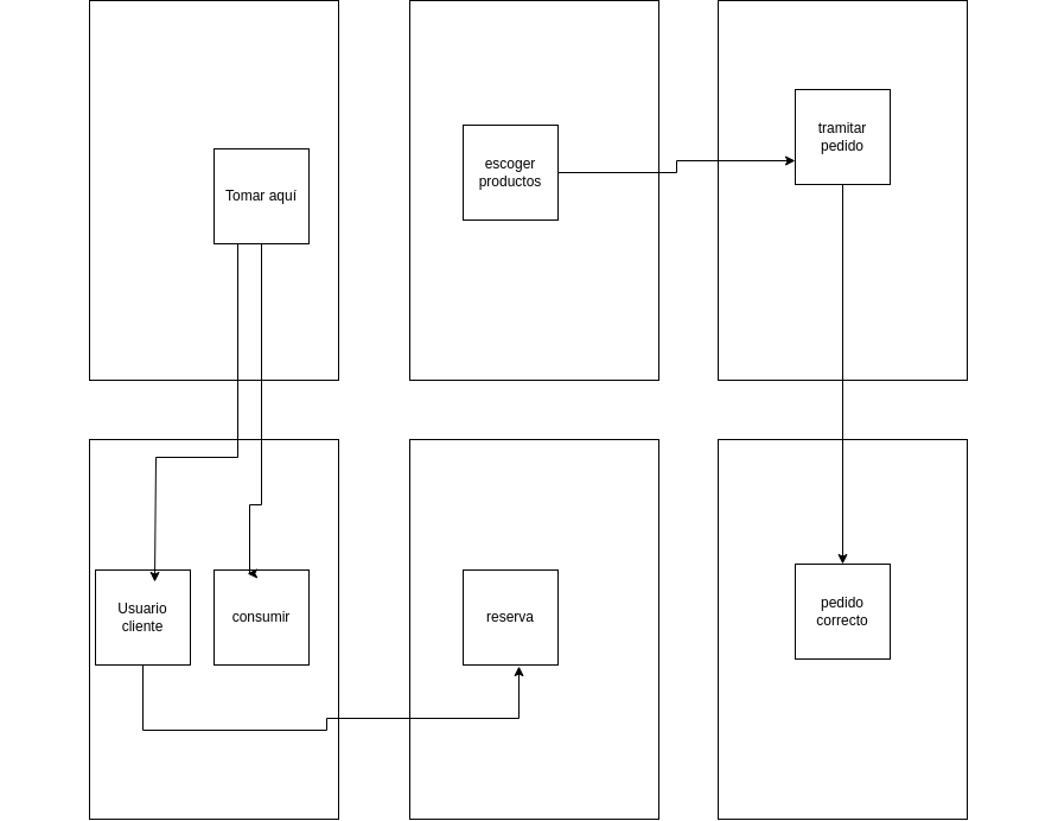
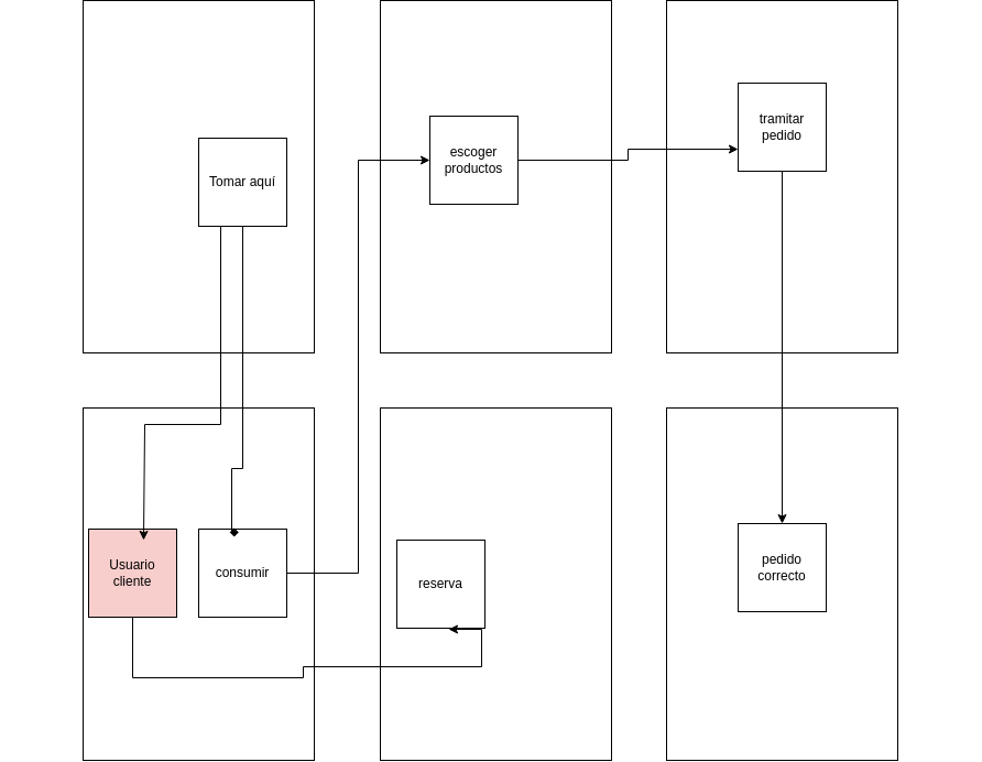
+ <mxCell id="10" style="edgeStyle=orthogonalEdgeStyle;rounded=0;orthogonalLoop=1;jettySize=auto;html=1;entryX=0;entryY=0.5;entryDx=0;entryDy=0;" parent="1" source="11" target="14" edge="1"><mxGeometry relative="1" as="geometry" /></mxCell>
- <mxCell id="12" style="edgeStyle=orthogonalEdgeStyle;rounded=0;orthogonalLoop=1;jettySize=auto;html=1;entryX=0.35;entryY=0.038;entryDx=0;entryDy=0;entryPerimeter=0;" parent="1" source="8" target="11" edge="1"><mxGeometry relative="1" as="geometry"><mxPoint x="230" y="180" as="sourcePoint" /><mxPoint x="150" y="455" as="targetPoint" /><Array as="points"><mxPoint x="220" y="390" /><mxPoint x="210" y="390" /><mxPoint x="210" y="448" /></Array></mxGeometry></mxCell>
+ <mxCell id="12" style="edgeStyle=orthogonalEdgeStyle;rounded=0;orthogonalLoop=1;jettySize=auto;html=1;entryX=0.35;entryY=0.038;entryDx=0;entryDy=0;entryPerimeter=0;endArrow=diamond;" parent="1" source="8" target="11" edge="1"><mxGeometry relative="1" as="geometry"><mxPoint x="230" y="180" as="sourcePoint" /><mxPoint x="150" y="455" as="targetPoint" /><Array as="points"><mxPoint x="220" y="390" /><mxPoint x="210" y="390" /><mxPoint x="210" y="448" /></Array></mxGeometry></mxCell>
- <mxCell id="9" value="Usuario cliente" style="whiteSpace=wrap;html=1;aspect=fixed;" parent="1" vertex="1"><mxGeometry x="80" y="445" width="80" height="80" as="geometry" /></mxCell>
+ <mxCell id="9" value="Usuario cliente" style="whiteSpace=wrap;html=1;aspect=fixed;fillColor=#f8cecc;" parent="1" vertex="1"><mxGeometry x="80" y="445" width="80" height="80" as="geometry" /></mxCell>
- <mxCell id="15" value="reserva" style="whiteSpace=wrap;html=1;aspect=fixed;" parent="1" vertex="1"><mxGeometry x="390" y="445" width="80" height="80" as="geometry" /></mxCell>
+ <mxCell id="15" value="reserva" style="whiteSpace=wrap;html=1;aspect=fixed;" parent="1" vertex="1"><mxGeometry x="360" y="455" width="80" height="80" as="geometry" /></mxCell>
